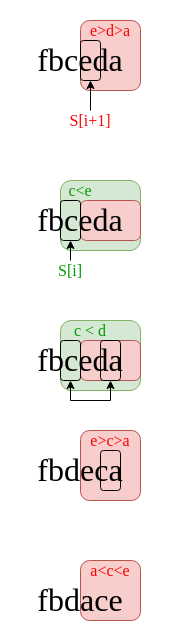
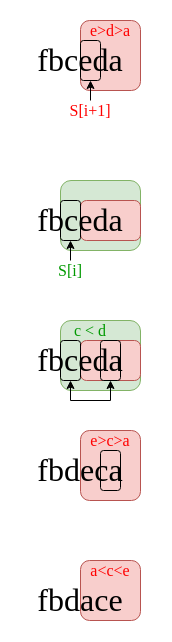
- <mxCell id="9" value="S[i+1]" style="rounded=0;whiteSpace=wrap;html=1;fillColor=none;fontFamily=Lucida Console;fontSize=16;fontColor=#FF0000;strokeColor=none;" parent="1" vertex="1"><mxGeometry x="55" y="110" width="70" height="20" as="geometry" /></mxCell>
+ <mxCell id="9" value="S[i+1]" style="rounded=0;whiteSpace=wrap;html=1;fillColor=none;fontFamily=Lucida Console;fontSize=16;fontColor=#FF0000;strokeColor=none;" parent="1" vertex="1"><mxGeometry x="55" y="100" width="70" height="20" as="geometry" /></mxCell>
- <mxCell id="17" value="&lt;font color=&quot;#009900&quot;&gt;c&amp;lt;e&lt;/font&gt;" style="rounded=0;whiteSpace=wrap;html=1;fillColor=none;fontFamily=Lucida Console;fontSize=16;fontColor=#FF0000;strokeColor=none;" parent="1" vertex="1"><mxGeometry x="60" y="180" width="40" height="20" as="geometry" /></mxCell>
